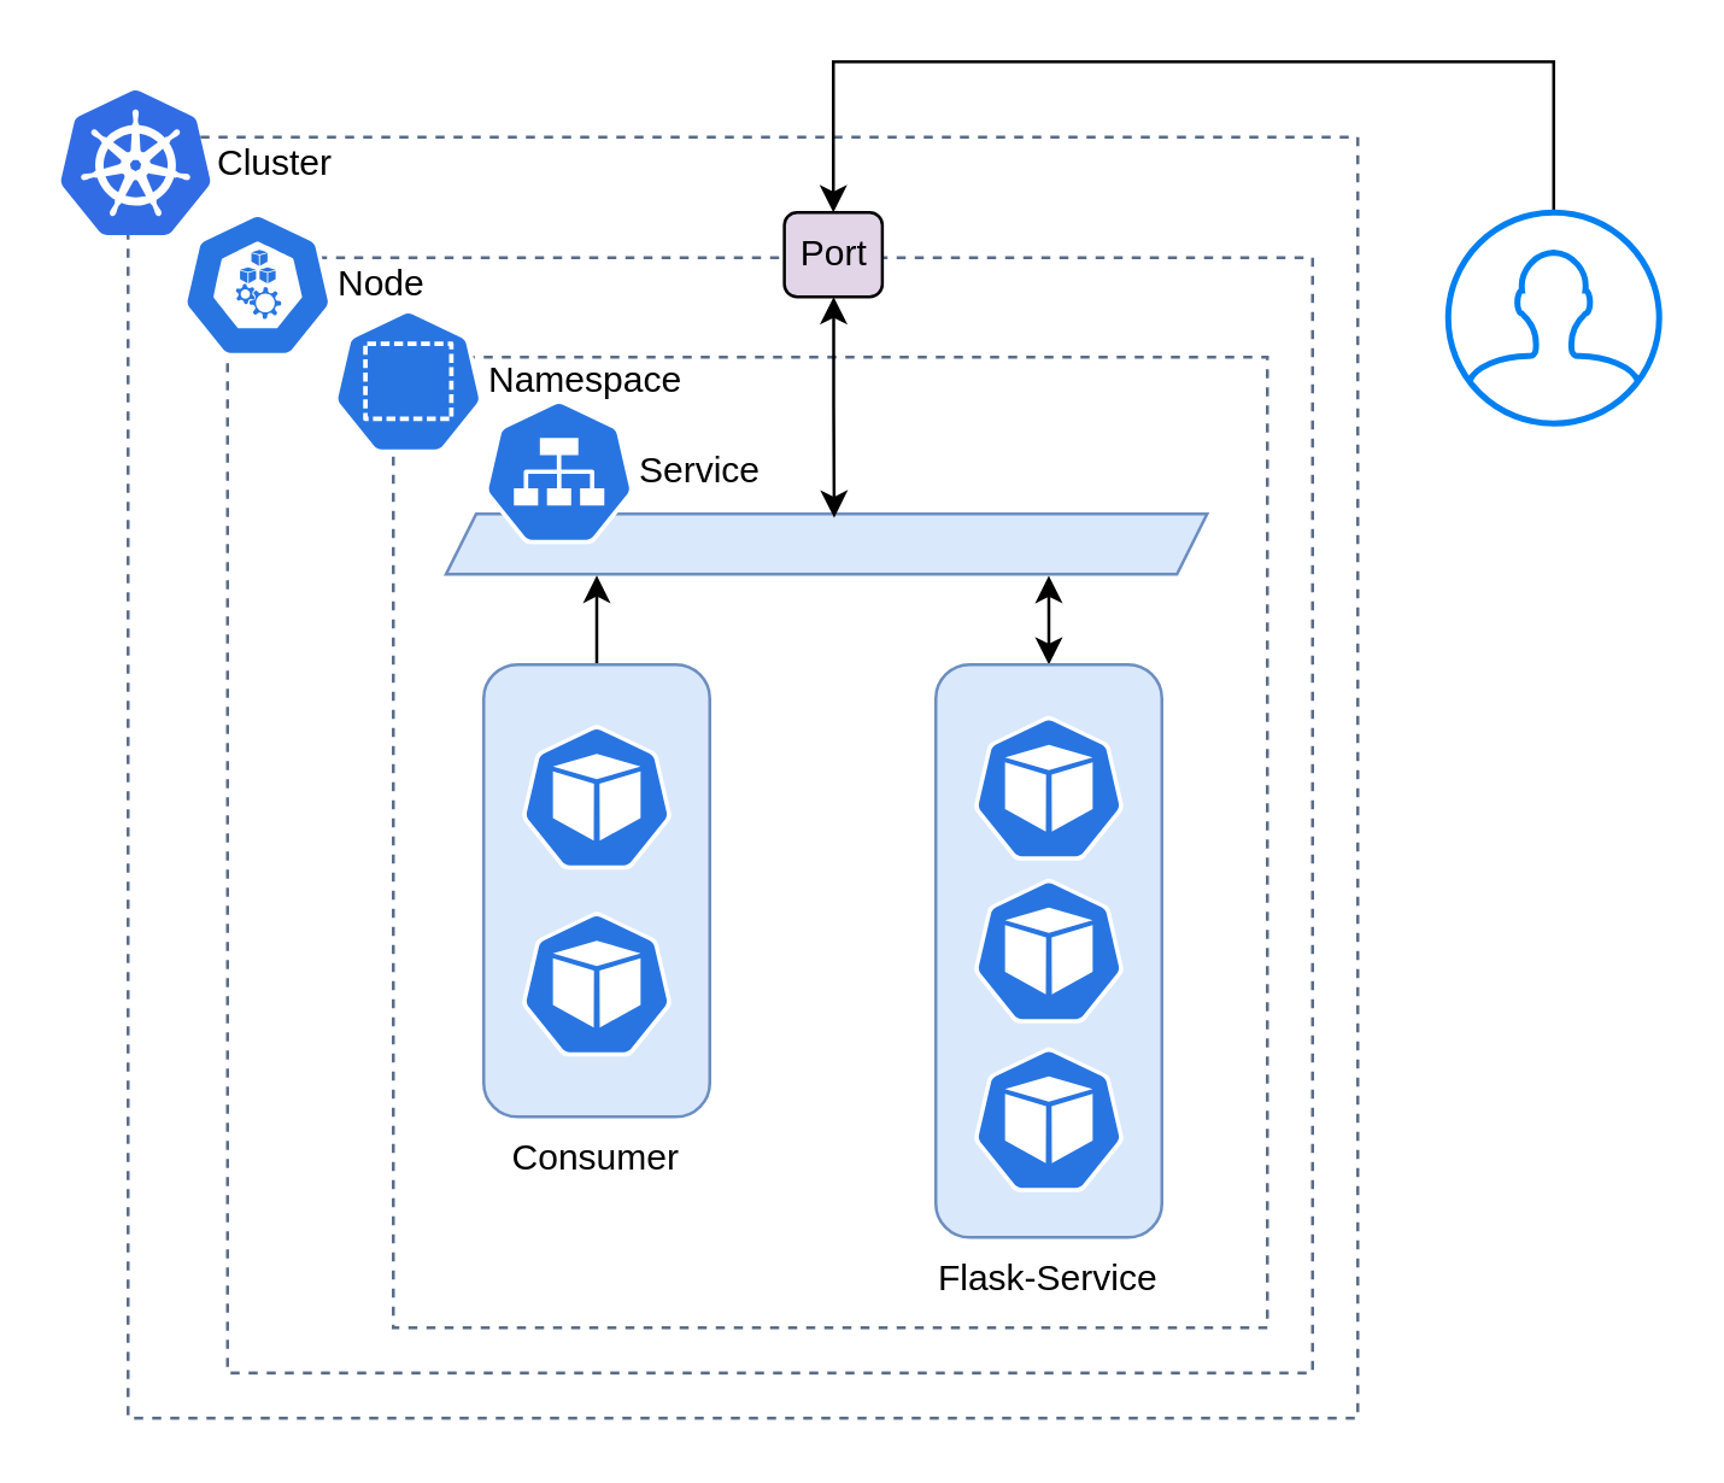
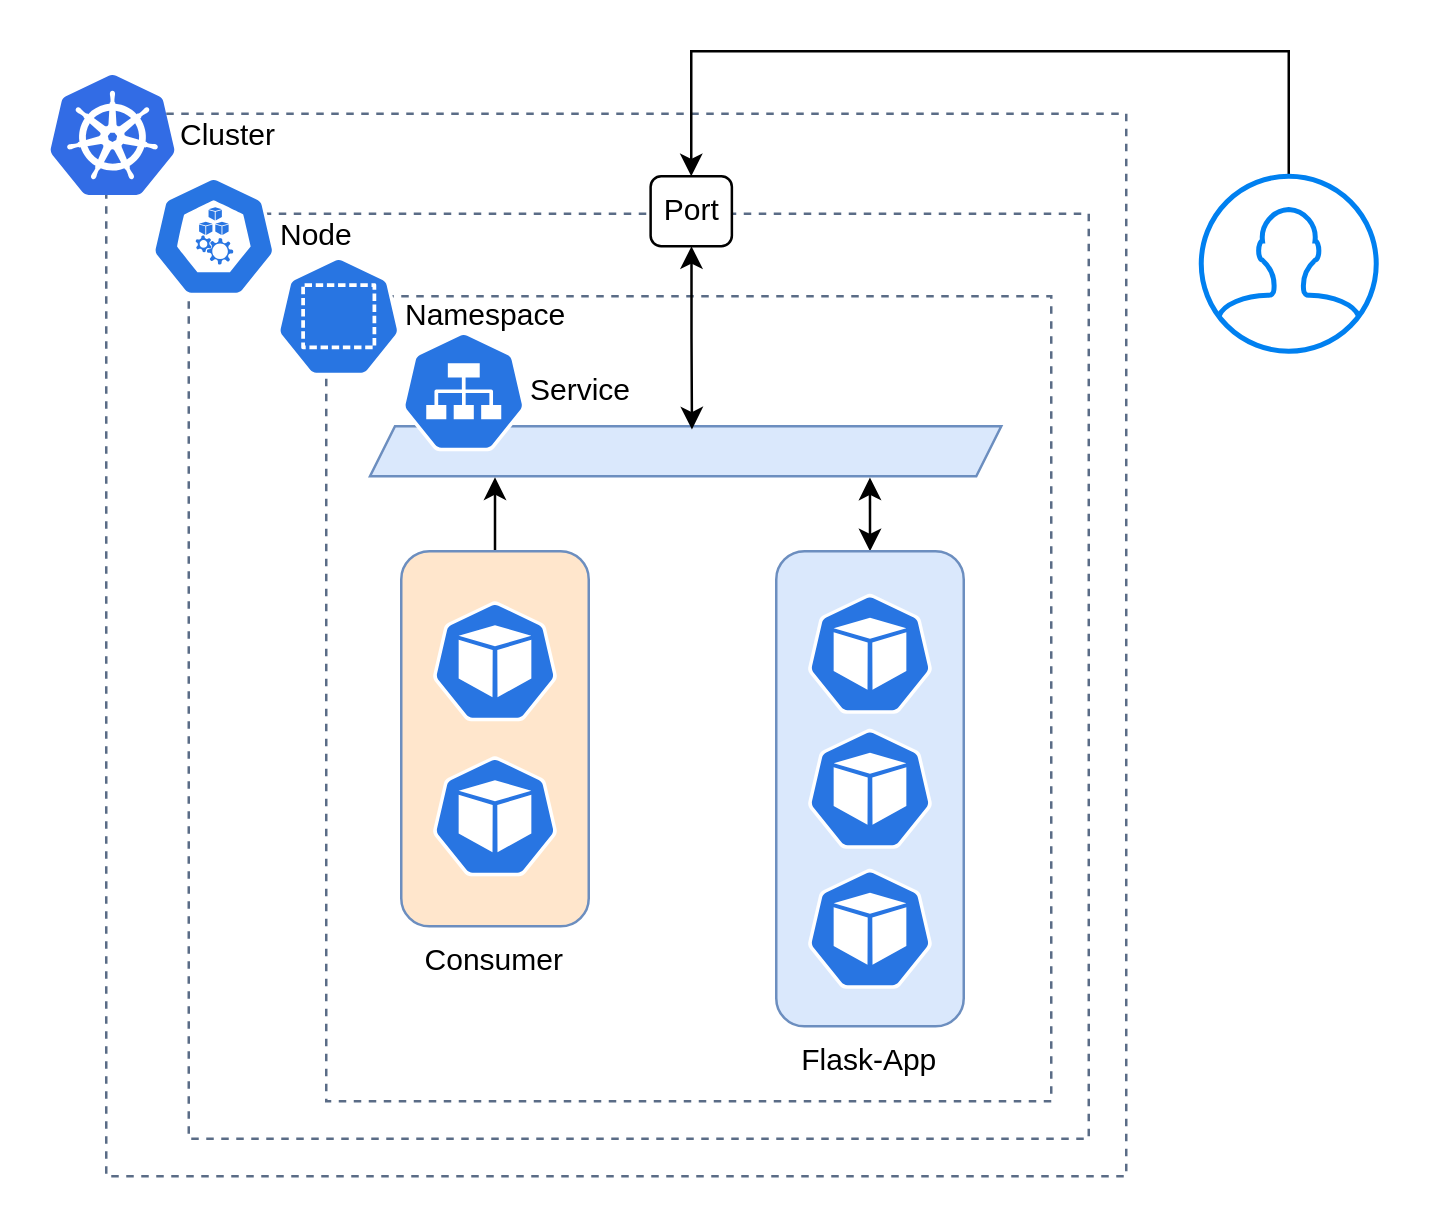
- <mxCell id="20" value="Port" style="rounded=1;whiteSpace=wrap;html=1;strokeWidth=1;fillColor=#e1d5e7;" vertex="1" parent="1"><mxGeometry x="259.75" y="70" width="32.5" height="28" as="geometry" /></mxCell>
+ <mxCell id="20" value="Port" style="rounded=1;whiteSpace=wrap;html=1;strokeWidth=1;" vertex="1" parent="1"><mxGeometry x="259.75" y="70" width="32.5" height="28" as="geometry" /></mxCell>
- <mxCell id="15" value="Consumer" style="rounded=1;whiteSpace=wrap;html=1;strokeWidth=1;fillColor=#dae8fc;strokeColor=#6c8ebf;labelPosition=center;verticalLabelPosition=bottom;align=center;verticalAlign=top;" vertex="1" parent="1"><mxGeometry x="160" y="220" width="75" height="150" as="geometry" /></mxCell>
+ <mxCell id="15" value="Consumer" style="rounded=1;whiteSpace=wrap;html=1;strokeWidth=1;fillColor=#ffe6cc;strokeColor=#6c8ebf;labelPosition=center;verticalLabelPosition=bottom;align=center;verticalAlign=top;" vertex="1" parent="1"><mxGeometry x="160" y="220" width="75" height="150" as="geometry" /></mxCell>
- <mxCell id="9" value="Flask-Service" style="rounded=1;whiteSpace=wrap;html=1;strokeWidth=1;fillColor=#dae8fc;strokeColor=#6c8ebf;labelPosition=center;verticalLabelPosition=bottom;align=center;verticalAlign=top;" vertex="1" parent="1"><mxGeometry x="310" y="220" width="75" height="190" as="geometry" /></mxCell>
+ <mxCell id="9" value="Flask-App" style="rounded=1;whiteSpace=wrap;html=1;strokeWidth=1;fillColor=#dae8fc;strokeColor=#6c8ebf;labelPosition=center;verticalLabelPosition=bottom;align=center;verticalAlign=top;" vertex="1" parent="1"><mxGeometry x="310" y="220" width="75" height="190" as="geometry" /></mxCell>
